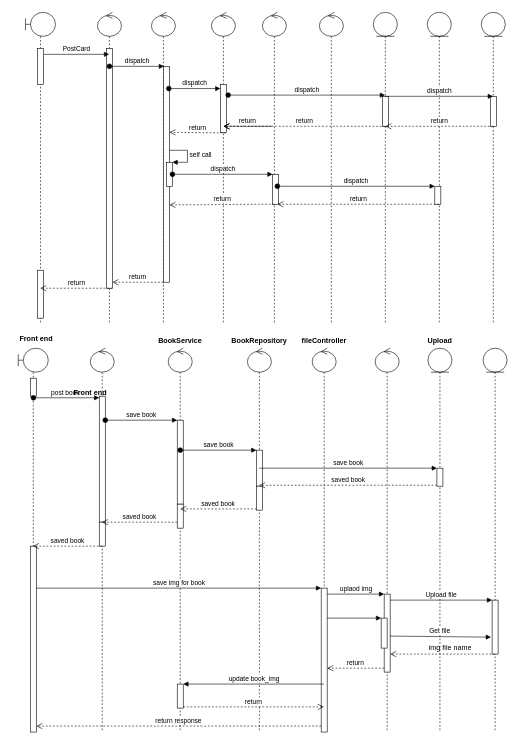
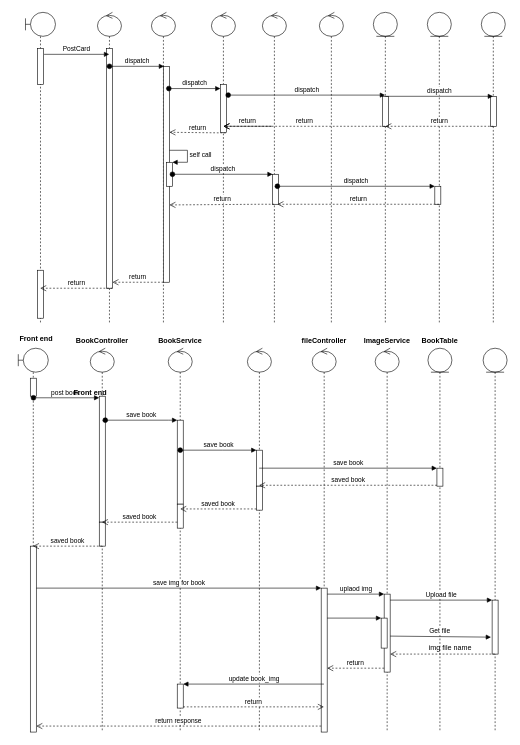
+ <mxCell id="81" value="BookController" style="text;align=center;fontStyle=1;verticalAlign=middle;spacingLeft=3;spacingRight=3;strokeColor=none;rotatable=0;points=[[0,0.5],[1,0.5]];portConstraint=eastwest;" vertex="1" parent="1"><mxGeometry x="130" y="554" width="80" height="26" as="geometry" /></mxCell>
- <mxCell id="82" value="BookRepository" style="text;align=center;fontStyle=1;verticalAlign=middle;spacingLeft=3;spacingRight=3;strokeColor=none;rotatable=0;points=[[0,0.5],[1,0.5]];portConstraint=eastwest;" vertex="1" parent="1"><mxGeometry x="392" y="554" width="80" height="26" as="geometry" /></mxCell>
+ <mxCell id="84" value="ImageService" style="text;align=center;fontStyle=1;verticalAlign=middle;spacingLeft=3;spacingRight=3;strokeColor=none;rotatable=0;points=[[0,0.5],[1,0.5]];portConstraint=eastwest;" vertex="1" parent="1"><mxGeometry x="605" y="554" width="80" height="26" as="geometry" /></mxCell>
- <mxCell id="85" value="Upload" style="text;align=center;fontStyle=1;verticalAlign=middle;spacingLeft=3;spacingRight=3;strokeColor=none;rotatable=0;points=[[0,0.5],[1,0.5]];portConstraint=eastwest;" vertex="1" parent="1"><mxGeometry x="693" y="554" width="80" height="26" as="geometry" /></mxCell>
+ <mxCell id="85" value="BookTable" style="text;align=center;fontStyle=1;verticalAlign=middle;spacingLeft=3;spacingRight=3;strokeColor=none;rotatable=0;points=[[0,0.5],[1,0.5]];portConstraint=eastwest;" vertex="1" parent="1"><mxGeometry x="693" y="554" width="80" height="26" as="geometry" /></mxCell>
